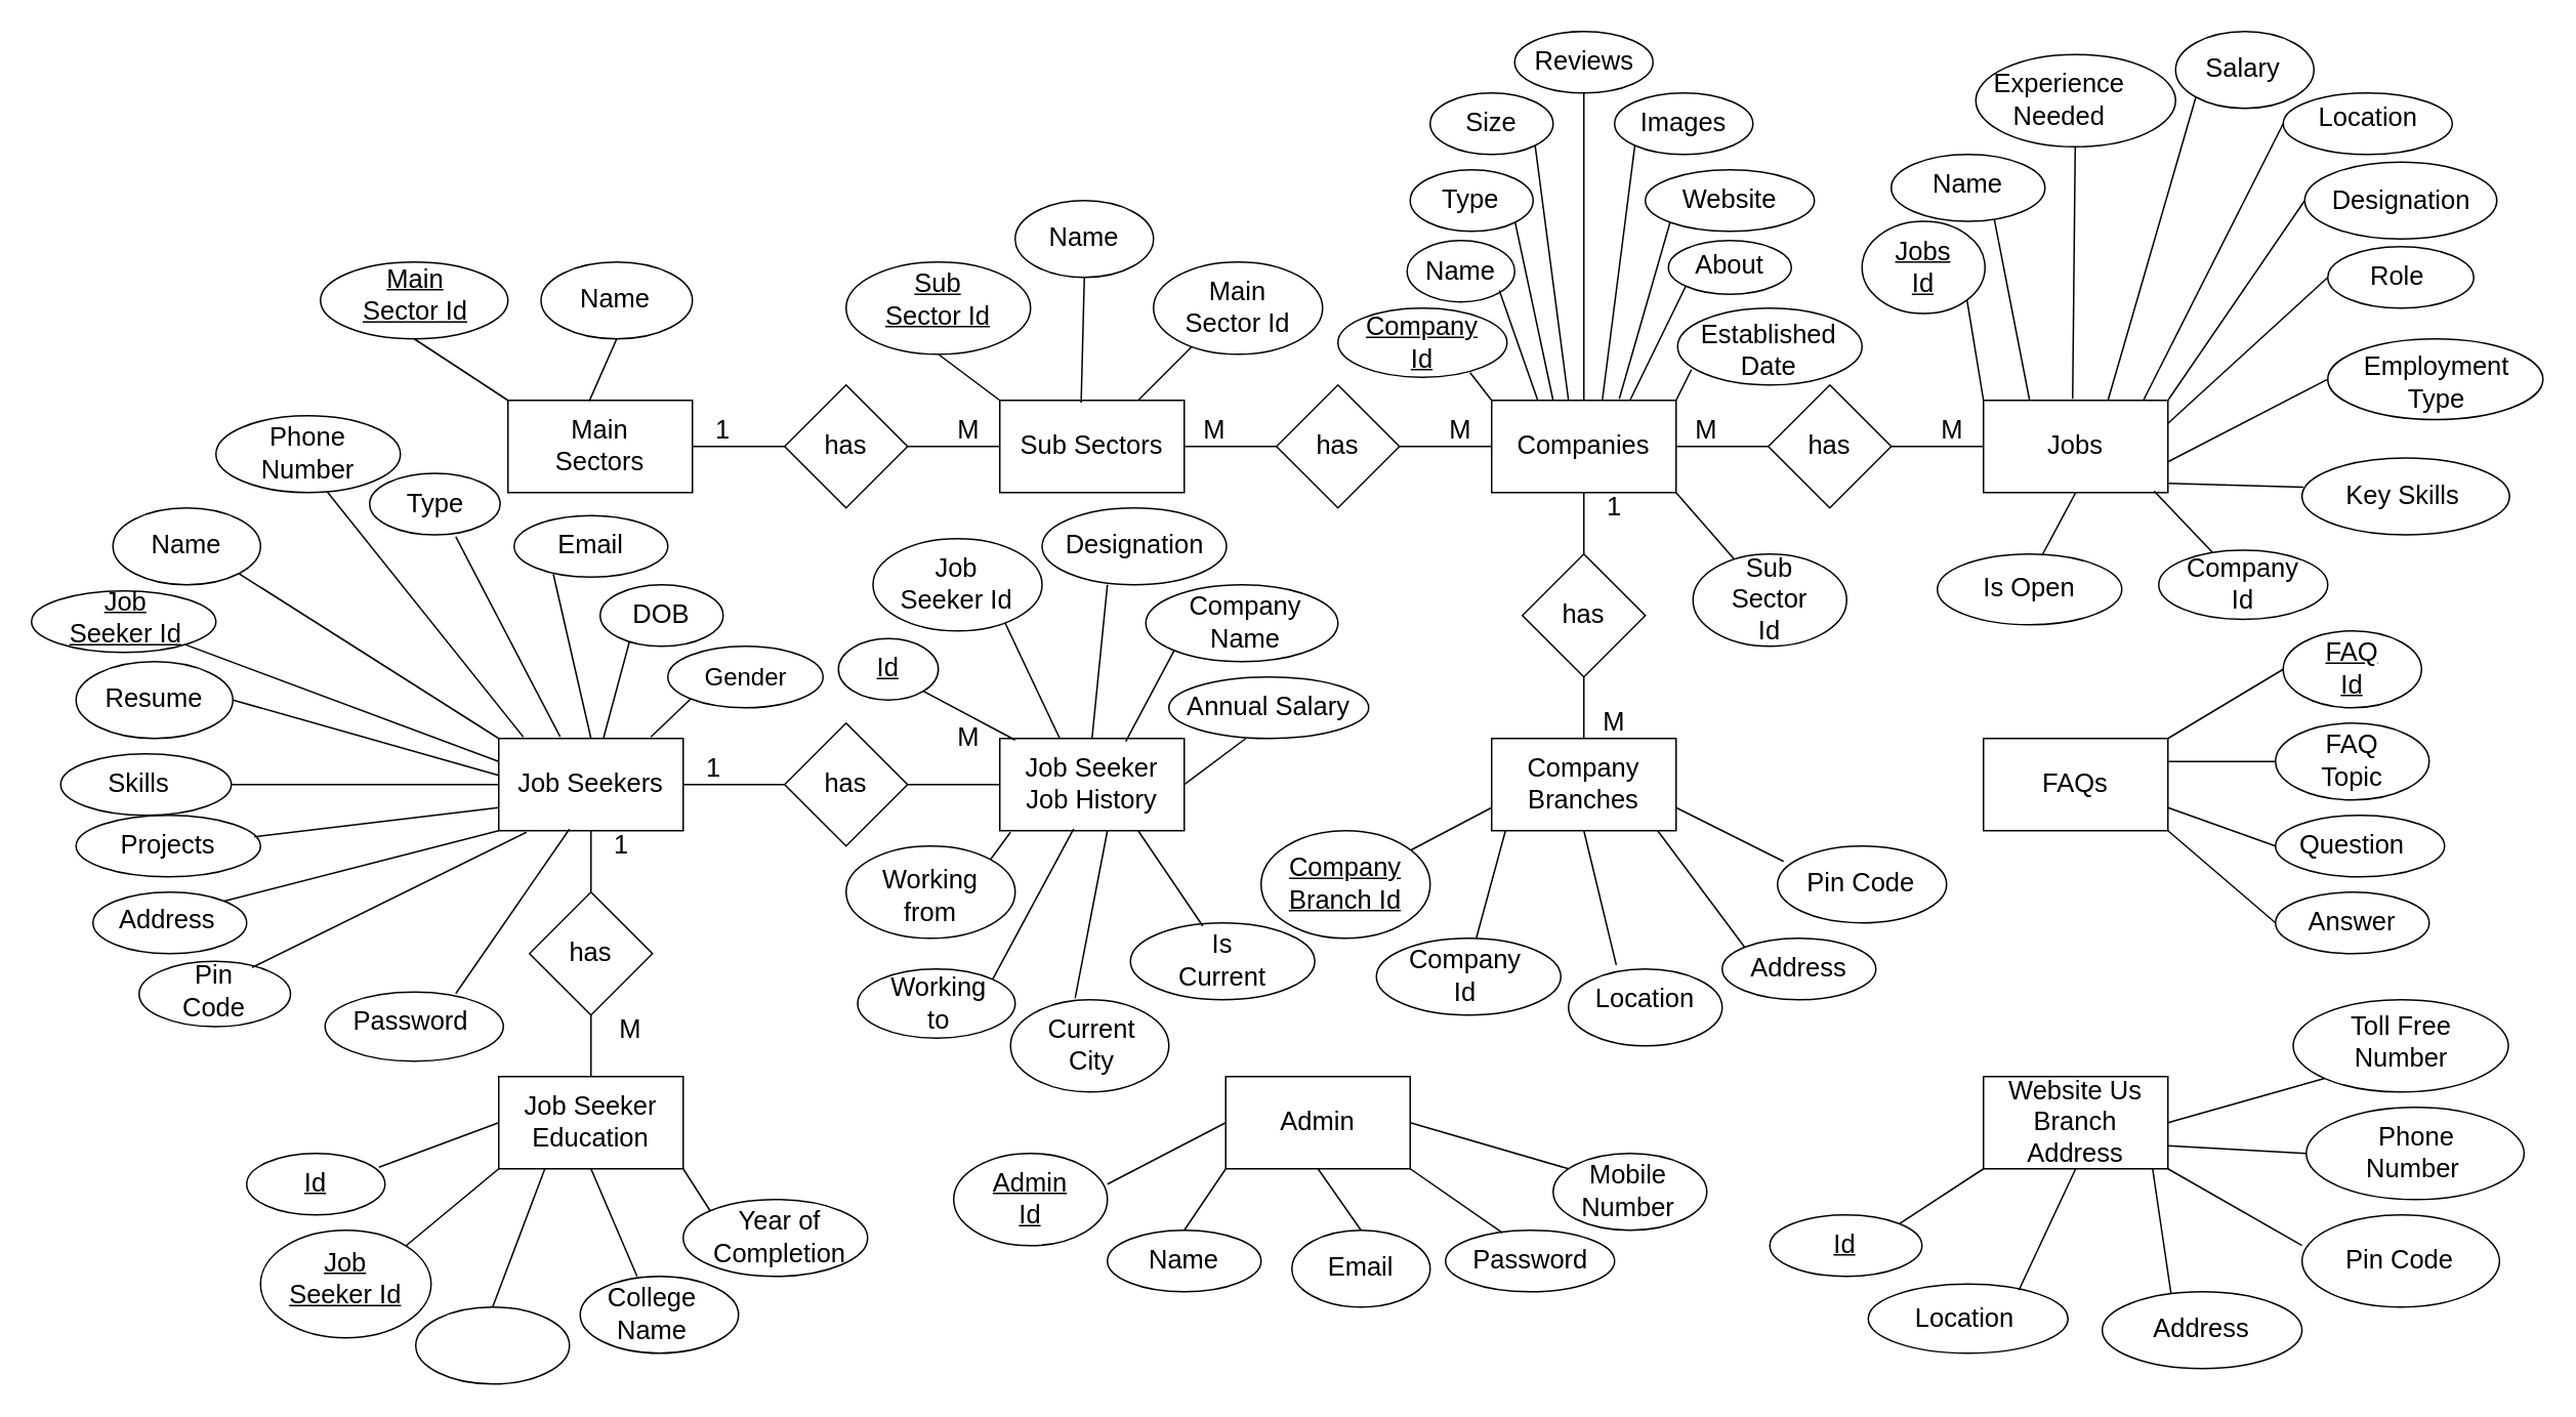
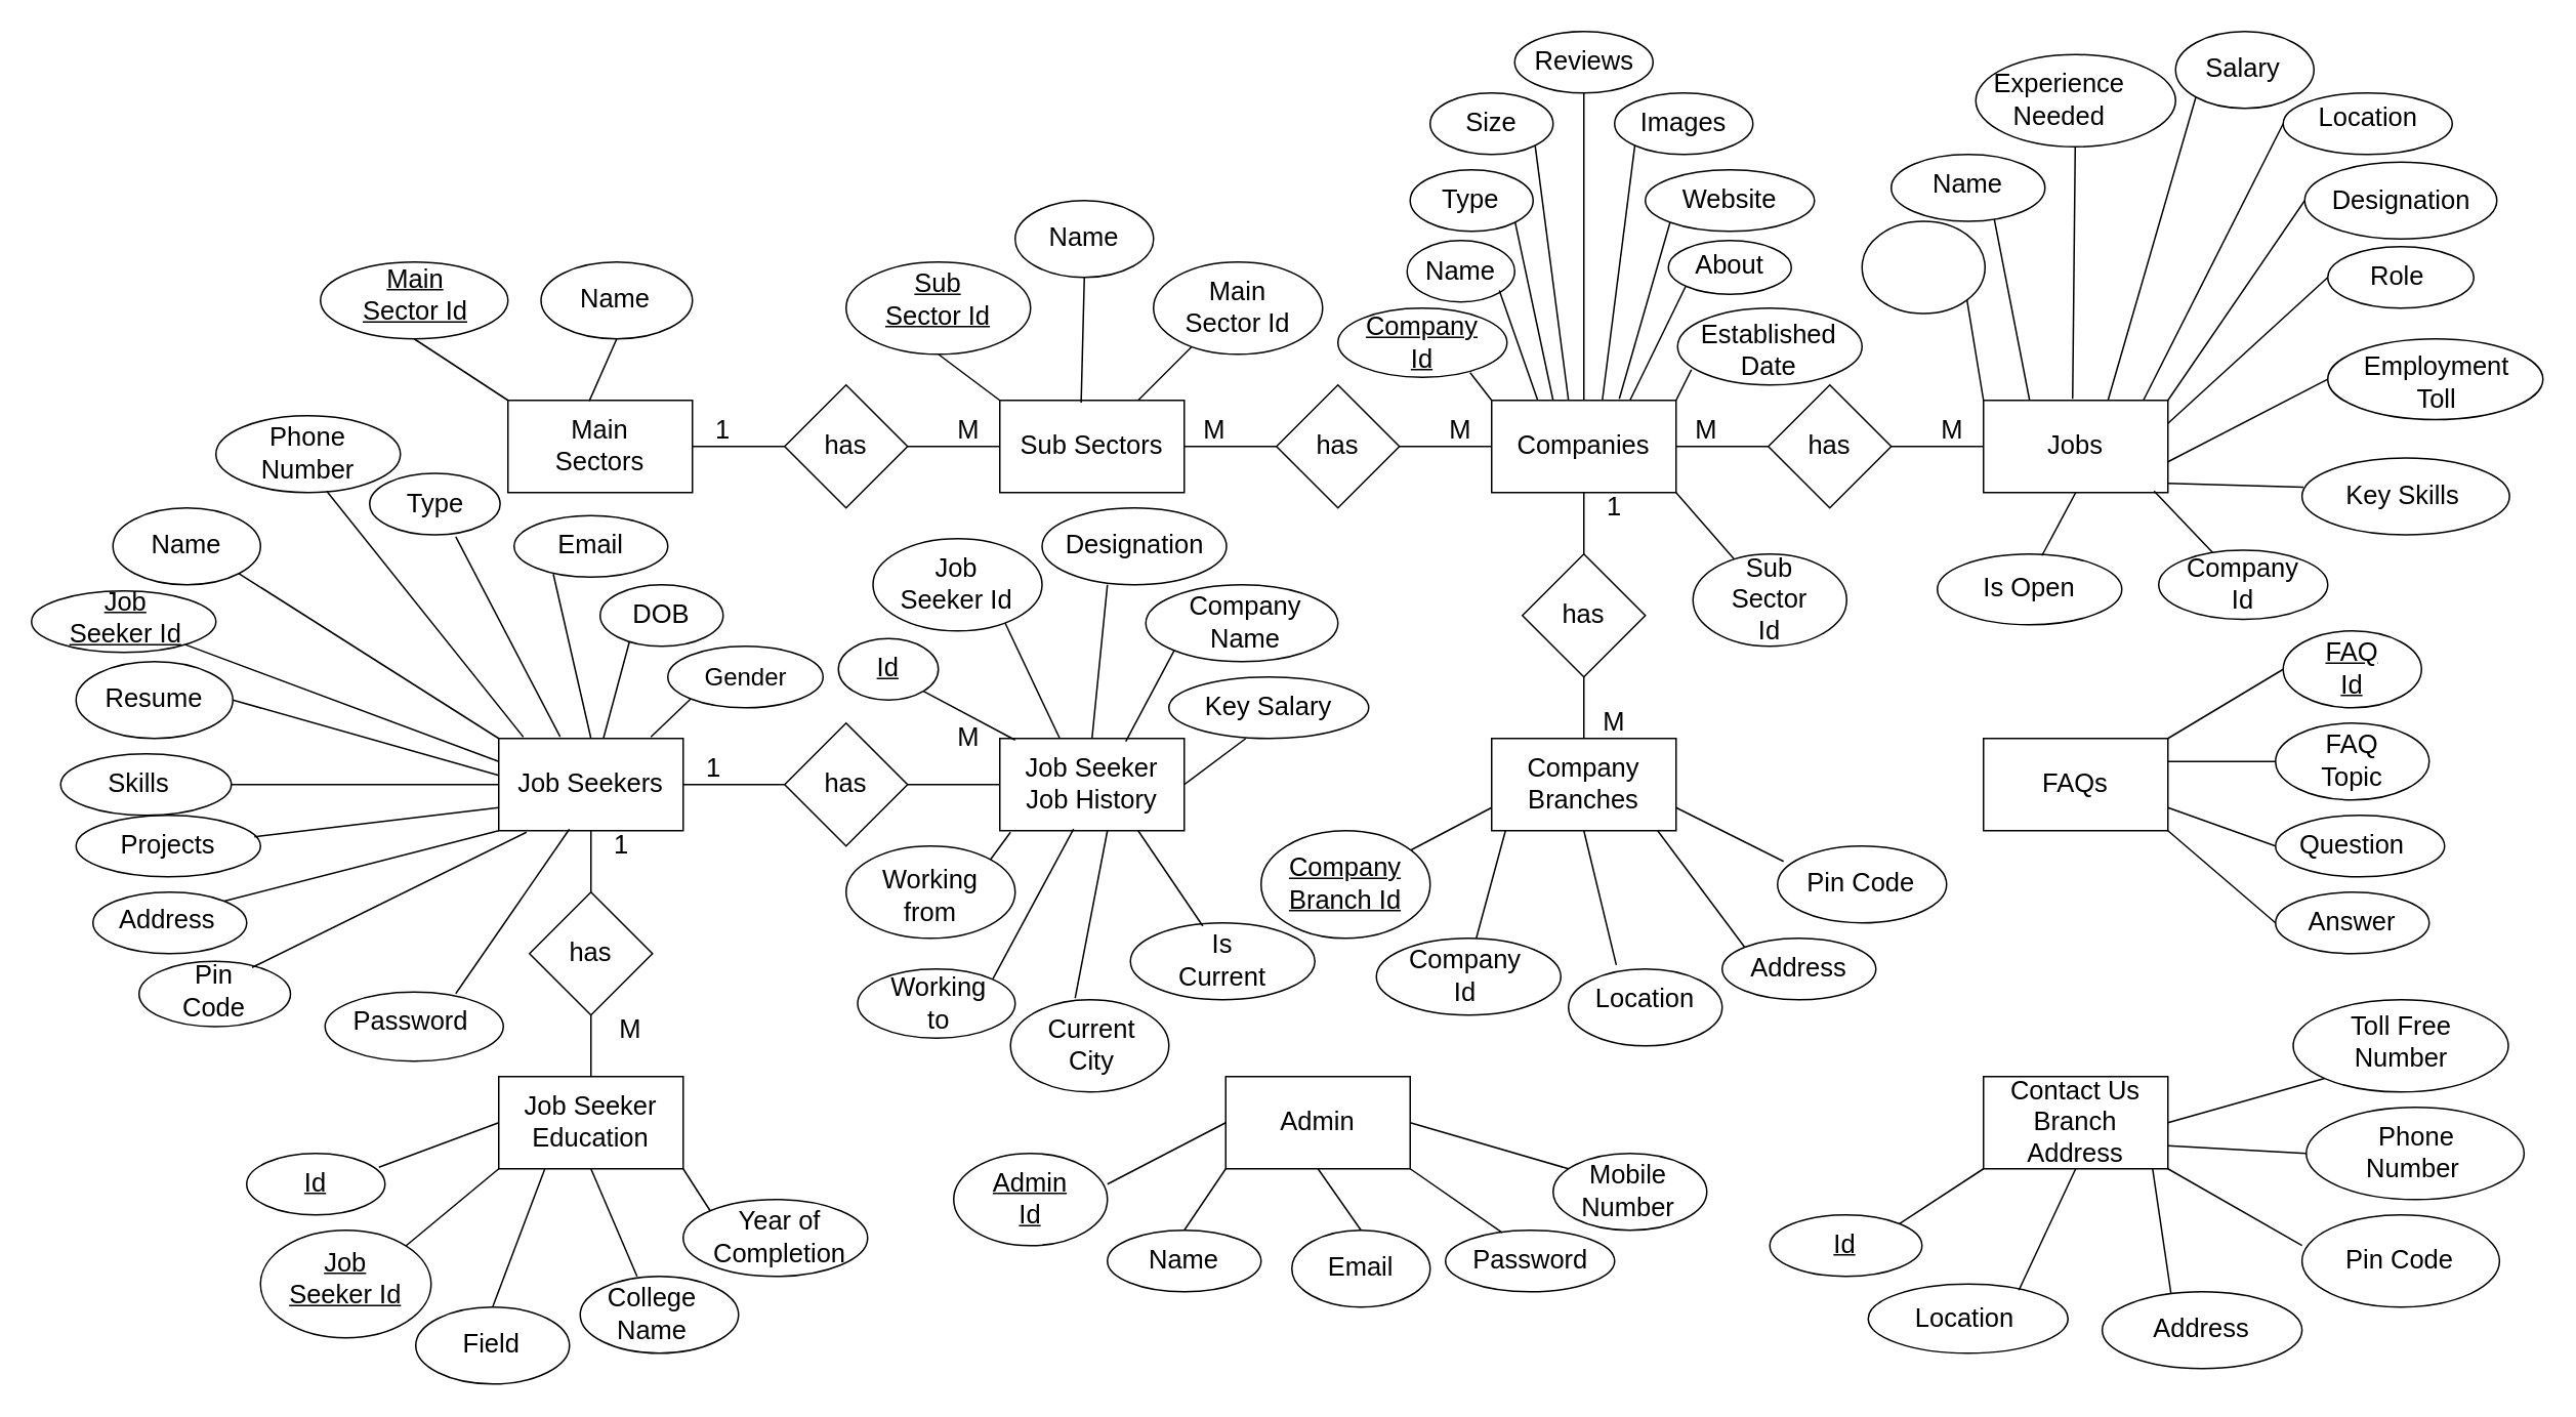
- <mxCell id="297" value="&lt;font style=&quot;font-size: 17px&quot;&gt;&lt;u&gt;Jobs Id&lt;/u&gt;&lt;/font&gt;" style="text;html=1;strokeColor=none;fillColor=none;align=center;verticalAlign=middle;whiteSpace=wrap;rounded=0;" parent="295" vertex="1"><mxGeometry x="20" y="20" width="40" height="20" as="geometry" /></mxCell>
- <mxCell id="318" value="&lt;font style=&quot;font-size: 17px&quot;&gt;Employment Type&lt;/font&gt;" style="text;html=1;strokeColor=none;fillColor=none;align=center;verticalAlign=middle;whiteSpace=wrap;rounded=0;" parent="316" vertex="1"><mxGeometry x="60" y="18.5" width="21.5" height="20" as="geometry" /></mxCell>
+ <mxCell id="318" value="&lt;font style=&quot;font-size: 17px&quot;&gt;Employment Toll&lt;/font&gt;" style="text;html=1;strokeColor=none;fillColor=none;align=center;verticalAlign=middle;whiteSpace=wrap;rounded=0;" parent="316" vertex="1"><mxGeometry x="60" y="18.5" width="21.5" height="20" as="geometry" /></mxCell>
- <mxCell id="201" value="&lt;font style=&quot;font-size: 17px&quot;&gt;Annual Salary&lt;/font&gt;" style="text;html=1;strokeColor=none;fillColor=none;align=center;verticalAlign=middle;whiteSpace=wrap;rounded=0;" parent="199" vertex="1"><mxGeometry x="10" y="10" width="110" height="20" as="geometry" /></mxCell>
+ <mxCell id="201" value="&lt;font style=&quot;font-size: 17px&quot;&gt;Key Salary&lt;/font&gt;" style="text;html=1;strokeColor=none;fillColor=none;align=center;verticalAlign=middle;whiteSpace=wrap;rounded=0;" parent="199" vertex="1"><mxGeometry x="10" y="10" width="110" height="20" as="geometry" /></mxCell>
- <mxCell id="19" value="Website Us Branch Address" style="text;html=1;strokeColor=none;fillColor=none;align=center;verticalAlign=middle;whiteSpace=wrap;rounded=0;fontSize=17;" parent="17" vertex="1"><mxGeometry x="10" y="10" width="100" height="40" as="geometry" /></mxCell>
+ <mxCell id="19" value="Contact Us Branch Address" style="text;html=1;strokeColor=none;fillColor=none;align=center;verticalAlign=middle;whiteSpace=wrap;rounded=0;fontSize=17;" parent="17" vertex="1"><mxGeometry x="10" y="10" width="100" height="40" as="geometry" /></mxCell>
+ <mxCell id="283" value="&lt;font style=&quot;font-size: 17px&quot;&gt;Field&lt;/font&gt;" style="text;html=1;strokeColor=none;fillColor=none;align=center;verticalAlign=middle;whiteSpace=wrap;rounded=0;" parent="281" vertex="1"><mxGeometry x="33.333" y="15" width="33.333" height="20" as="geometry" /></mxCell>
